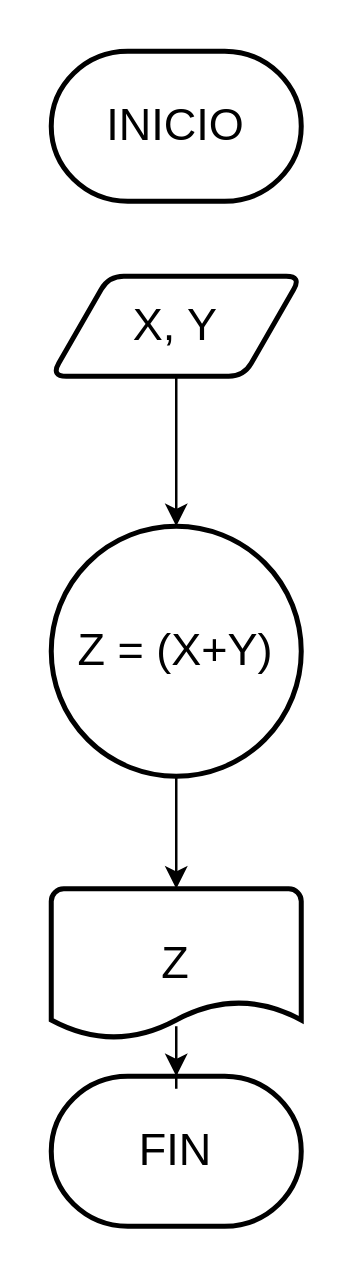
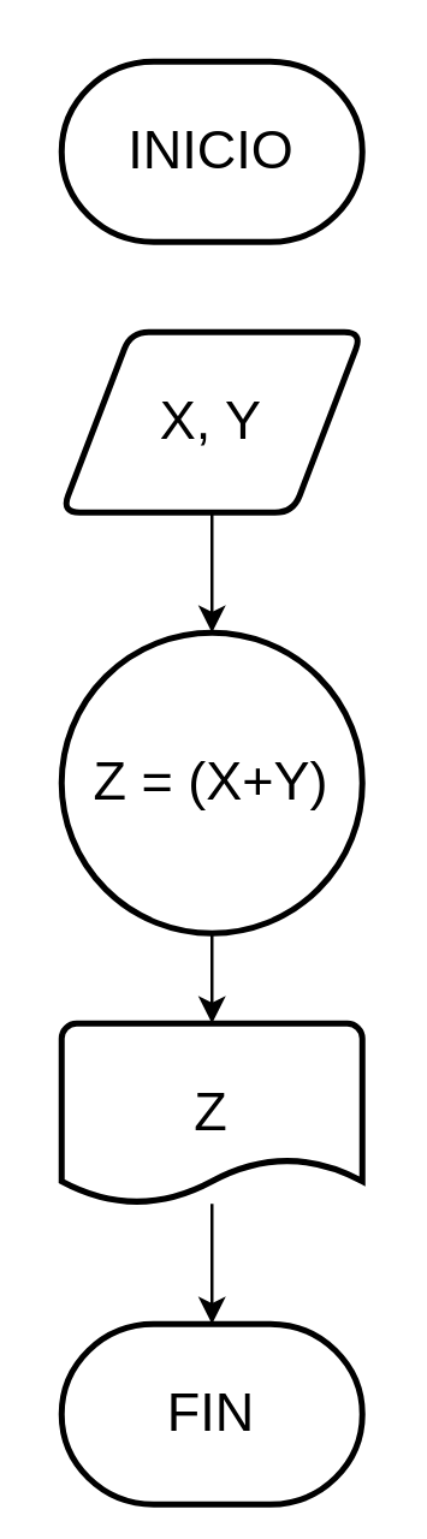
- <mxCell id="3" value="&lt;font style=&quot;font-size: 18px&quot;&gt;X, Y&lt;/font&gt;" style="shape=parallelogram;html=1;strokeWidth=2;perimeter=parallelogramPerimeter;whiteSpace=wrap;rounded=1;arcSize=12;size=0.23;" vertex="1" parent="1"><mxGeometry x="20" y="110" width="100" height="40" as="geometry" /></mxCell>
+ <mxCell id="3" value="&lt;font style=&quot;font-size: 18px&quot;&gt;X, Y&lt;/font&gt;" style="shape=parallelogram;html=1;strokeWidth=2;perimeter=parallelogramPerimeter;whiteSpace=wrap;rounded=1;arcSize=12;size=0.23;" vertex="1" parent="1"><mxGeometry x="20" y="110" width="100" height="60" as="geometry" /></mxCell>
- <mxCell id="9" value="Z" style="strokeWidth=2;html=1;shape=mxgraph.flowchart.document2;whiteSpace=wrap;size=0.25;fontSize=18;" vertex="1" parent="1"><mxGeometry x="20" y="355" width="100" height="60" as="geometry" /></mxCell>
+ <mxCell id="9" value="Z" style="strokeWidth=2;html=1;shape=mxgraph.flowchart.document2;whiteSpace=wrap;size=0.25;fontSize=18;" vertex="1" parent="1"><mxGeometry x="20" y="340" width="100" height="60" as="geometry" /></mxCell>
- <mxCell id="7" value="FIN" style="strokeWidth=2;html=1;shape=mxgraph.flowchart.terminator;whiteSpace=wrap;fontSize=18;" vertex="1" parent="1"><mxGeometry x="20" y="430" width="100" height="60" as="geometry" /></mxCell>
+ <mxCell id="7" value="FIN" style="strokeWidth=2;html=1;shape=mxgraph.flowchart.terminator;whiteSpace=wrap;fontSize=18;" vertex="1" parent="1"><mxGeometry x="20" y="440" width="100" height="60" as="geometry" /></mxCell>
